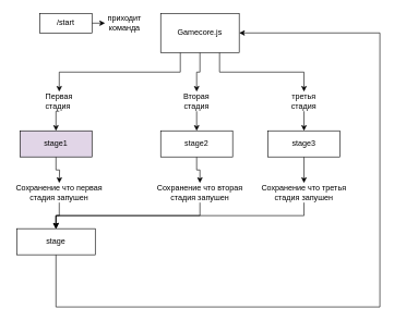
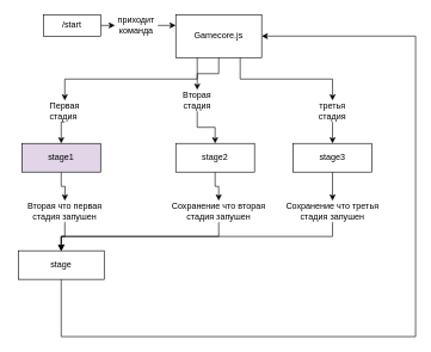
+ <mxCell id="4" style="edgeStyle=orthogonalEdgeStyle;rounded=0;orthogonalLoop=1;jettySize=auto;html=1;exitX=1;exitY=0.5;exitDx=0;exitDy=0;entryX=0;entryY=0.25;entryDx=0;entryDy=0;" edge="1" parent="1" source="5" target="9"><mxGeometry relative="1" as="geometry" /></mxCell>
- <mxCell id="17" value="Вторая стадия" style="text;html=1;strokeColor=none;fillColor=none;align=center;verticalAlign=middle;whiteSpace=wrap;rounded=0;" vertex="1" parent="1"><mxGeometry x="270" y="140" width="60" height="30" as="geometry" /></mxCell>
+ <mxCell id="17" value="Вторая стадия" style="text;html=1;strokeColor=none;fillColor=none;align=center;verticalAlign=middle;whiteSpace=wrap;rounded=0;" vertex="1" parent="1"><mxGeometry x="245" y="125" width="60" height="30" as="geometry" /></mxCell>
- <mxCell id="15" value="Сохранение что первая стадия запушен" style="text;html=1;strokeColor=none;fillColor=none;align=center;verticalAlign=middle;whiteSpace=wrap;rounded=0;" vertex="1" parent="1"><mxGeometry y="280" width="140" height="30" as="geometry" x="20" /></mxCell>
+ <mxCell id="15" value="Вторая что первая стадия запушен" style="text;html=1;strokeColor=none;fillColor=none;align=center;verticalAlign=middle;whiteSpace=wrap;rounded=0;" vertex="1" parent="1"><mxGeometry y="280" width="140" height="30" as="geometry" x="20" /></mxCell>
